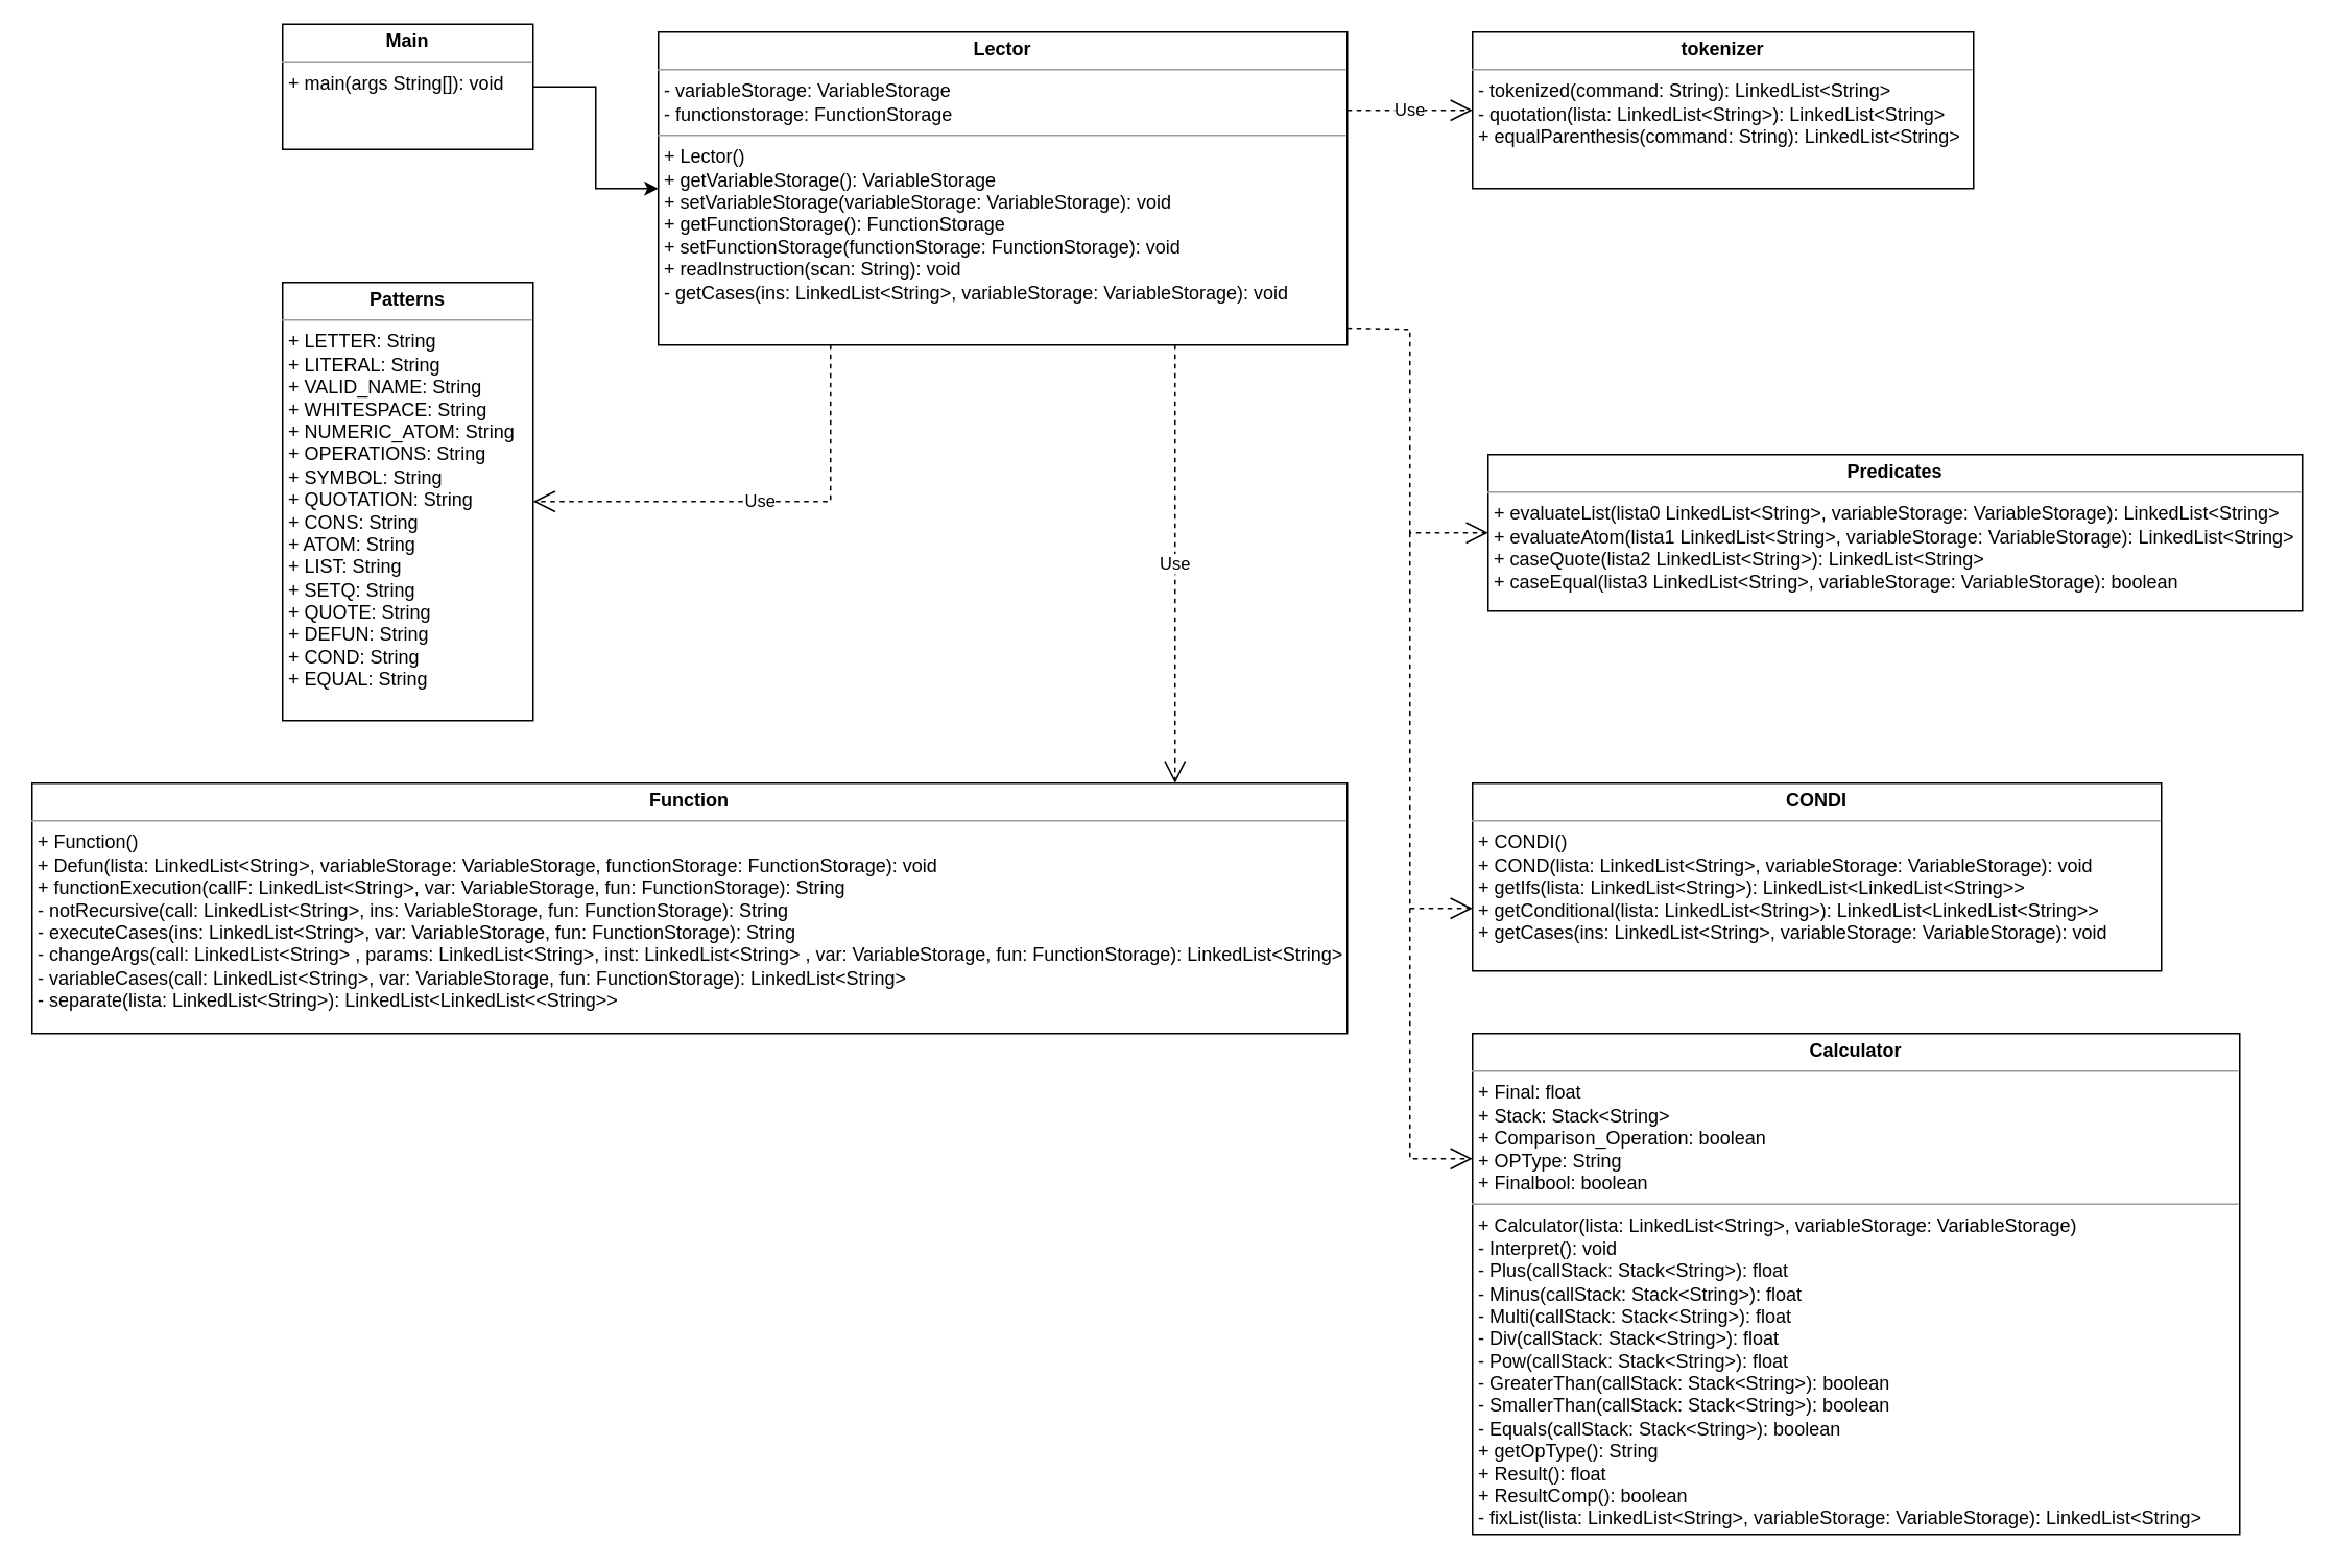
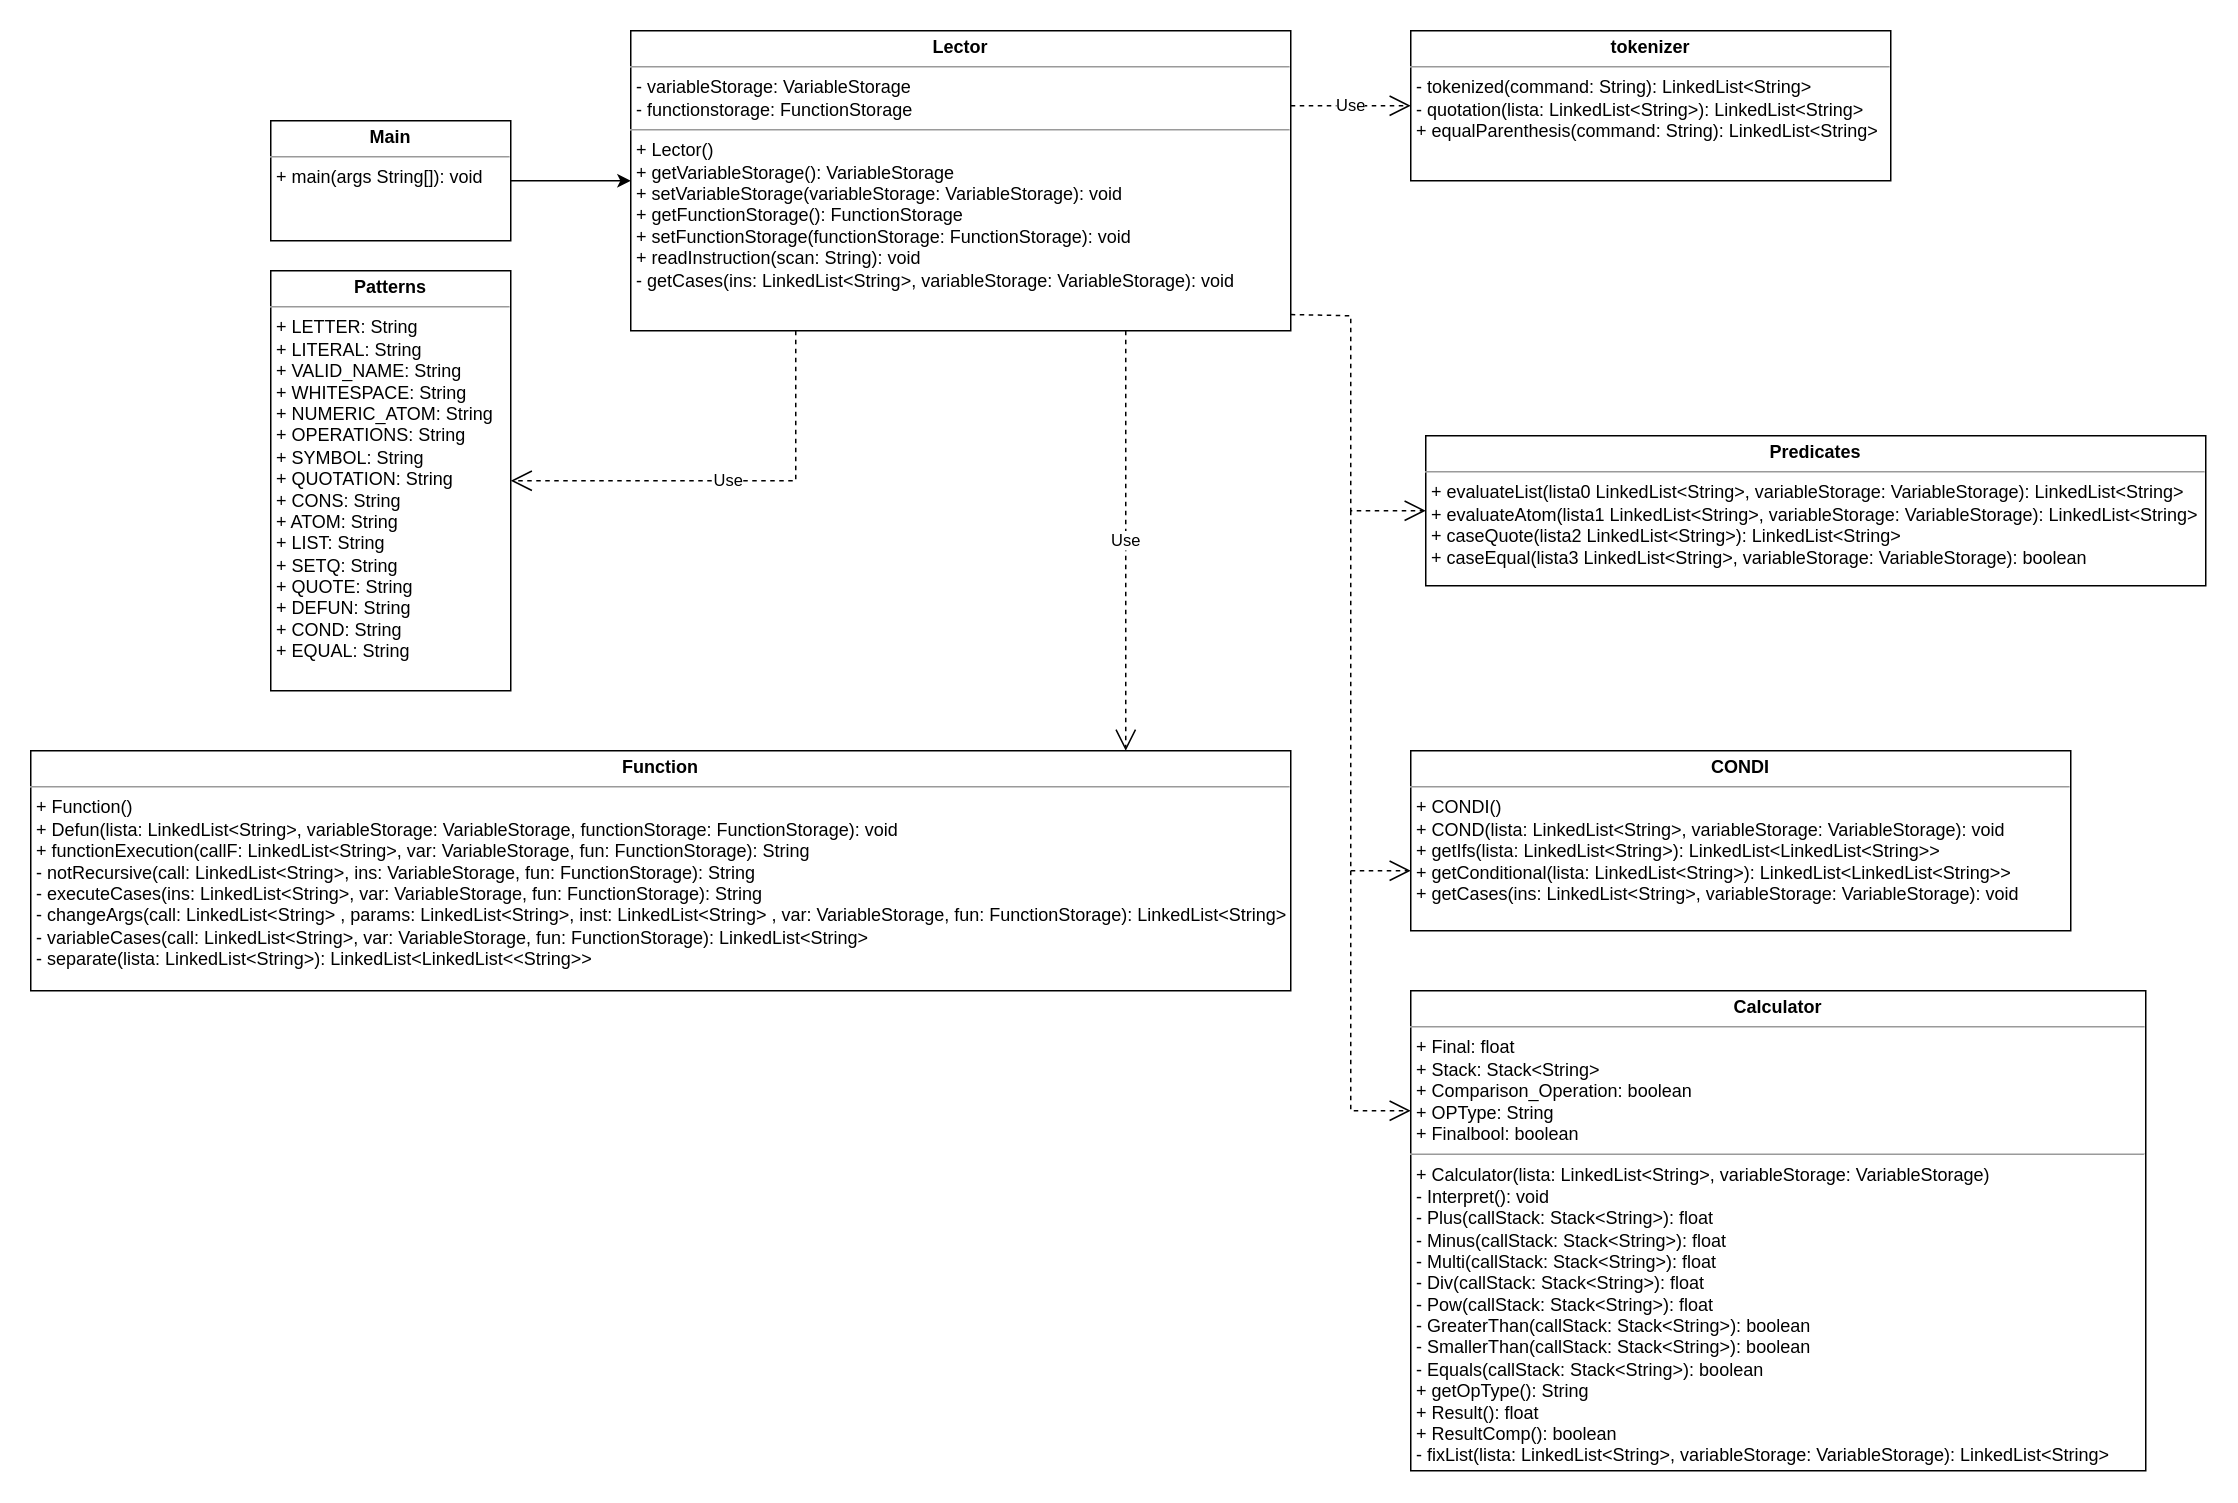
- <mxCell id="5" value="&lt;p style=&quot;margin: 0px ; margin-top: 4px ; text-align: center&quot;&gt;&lt;b&gt;Main&lt;/b&gt;&lt;/p&gt;&lt;hr size=&quot;1&quot;&gt;&lt;p style=&quot;margin: 0px ; margin-left: 4px&quot;&gt;+ main(args String[]): void&lt;br&gt;&lt;/p&gt;" style="verticalAlign=top;align=left;overflow=fill;fontSize=12;fontFamily=Helvetica;html=1;" parent="1" vertex="1"><mxGeometry x="180" y="15" width="160" height="80" as="geometry" /></mxCell>
+ <mxCell id="5" value="&lt;p style=&quot;margin: 0px ; margin-top: 4px ; text-align: center&quot;&gt;&lt;b&gt;Main&lt;/b&gt;&lt;/p&gt;&lt;hr size=&quot;1&quot;&gt;&lt;p style=&quot;margin: 0px ; margin-left: 4px&quot;&gt;+ main(args String[]): void&lt;br&gt;&lt;/p&gt;" style="verticalAlign=top;align=left;overflow=fill;fontSize=12;fontFamily=Helvetica;html=1;" parent="1" vertex="1"><mxGeometry y="80" width="160" height="80" as="geometry" x="180" /></mxCell>
